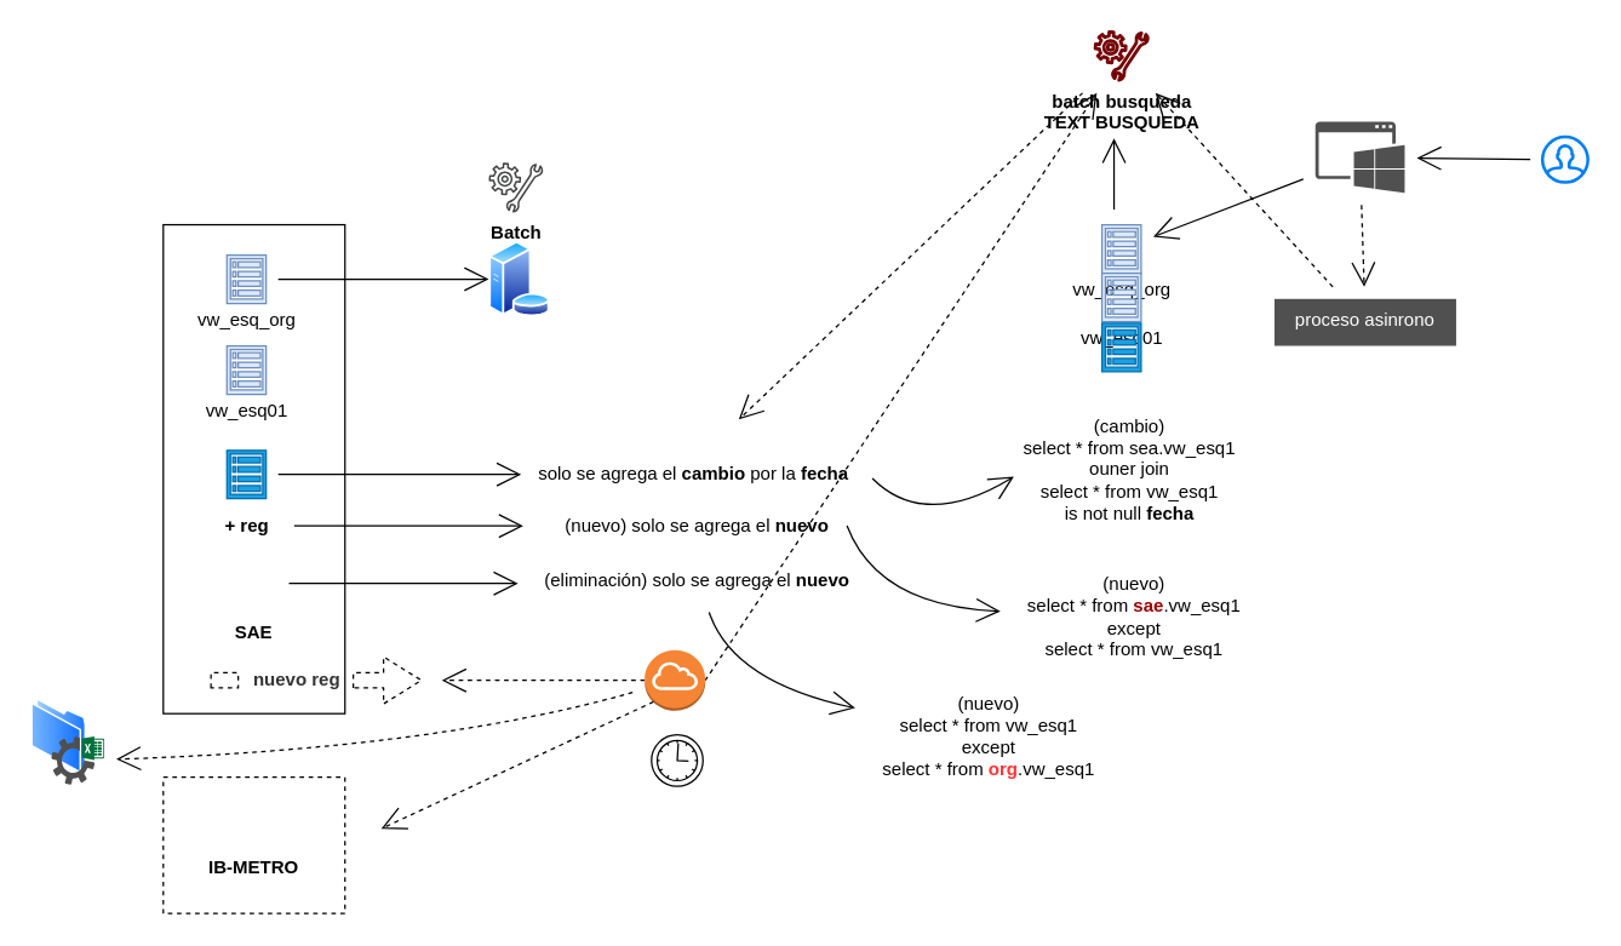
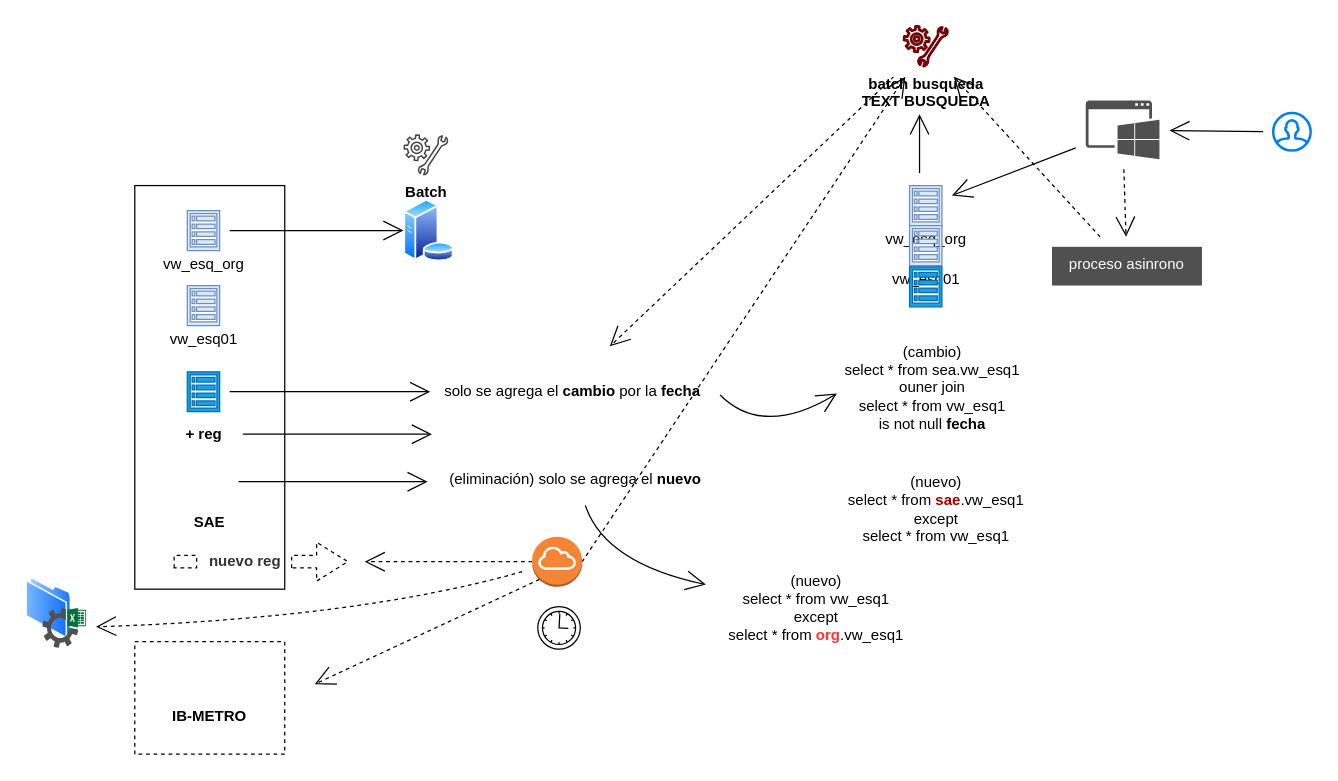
- <mxCell id="16" value="(nuevo) solo se agrega el &lt;b&gt;nuevo&amp;nbsp;&lt;/b&gt;" style="text;html=1;align=center;verticalAlign=middle;resizable=0;points=[];autosize=1;strokeColor=none;fillColor=none;" parent="1" vertex="1"><mxGeometry x="363" y="334" width="195" height="26" as="geometry" /></mxCell>
- <mxCell id="15" style="edgeStyle=none;curved=1;rounded=0;orthogonalLoop=1;jettySize=auto;html=1;endArrow=open;startSize=14;endSize=14;sourcePerimeterSpacing=8;targetPerimeterSpacing=8;exitX=1.003;exitY=0.492;exitDx=0;exitDy=0;exitPerimeter=0;" parent="1" source="16" target="20" edge="1"><mxGeometry relative="1" as="geometry"><Array as="points"><mxPoint x="579" y="400" /></Array></mxGeometry></mxCell>
